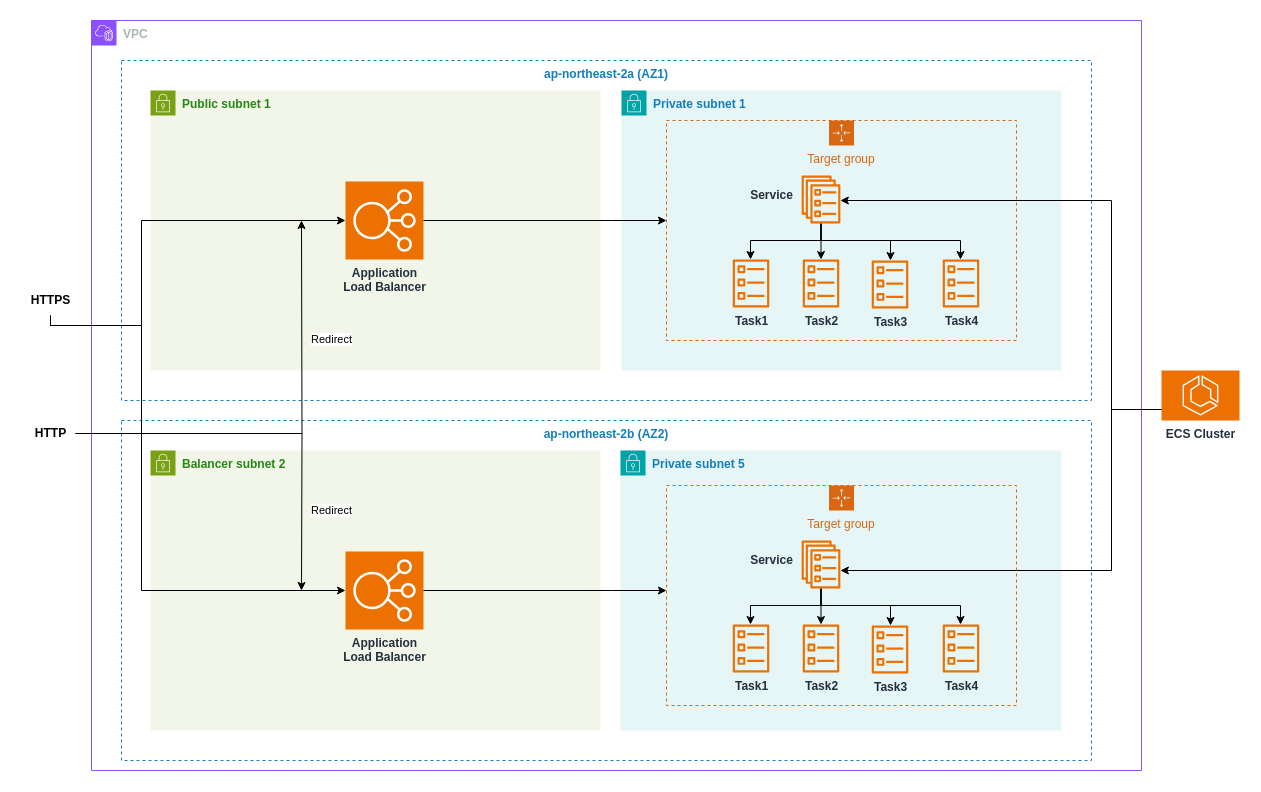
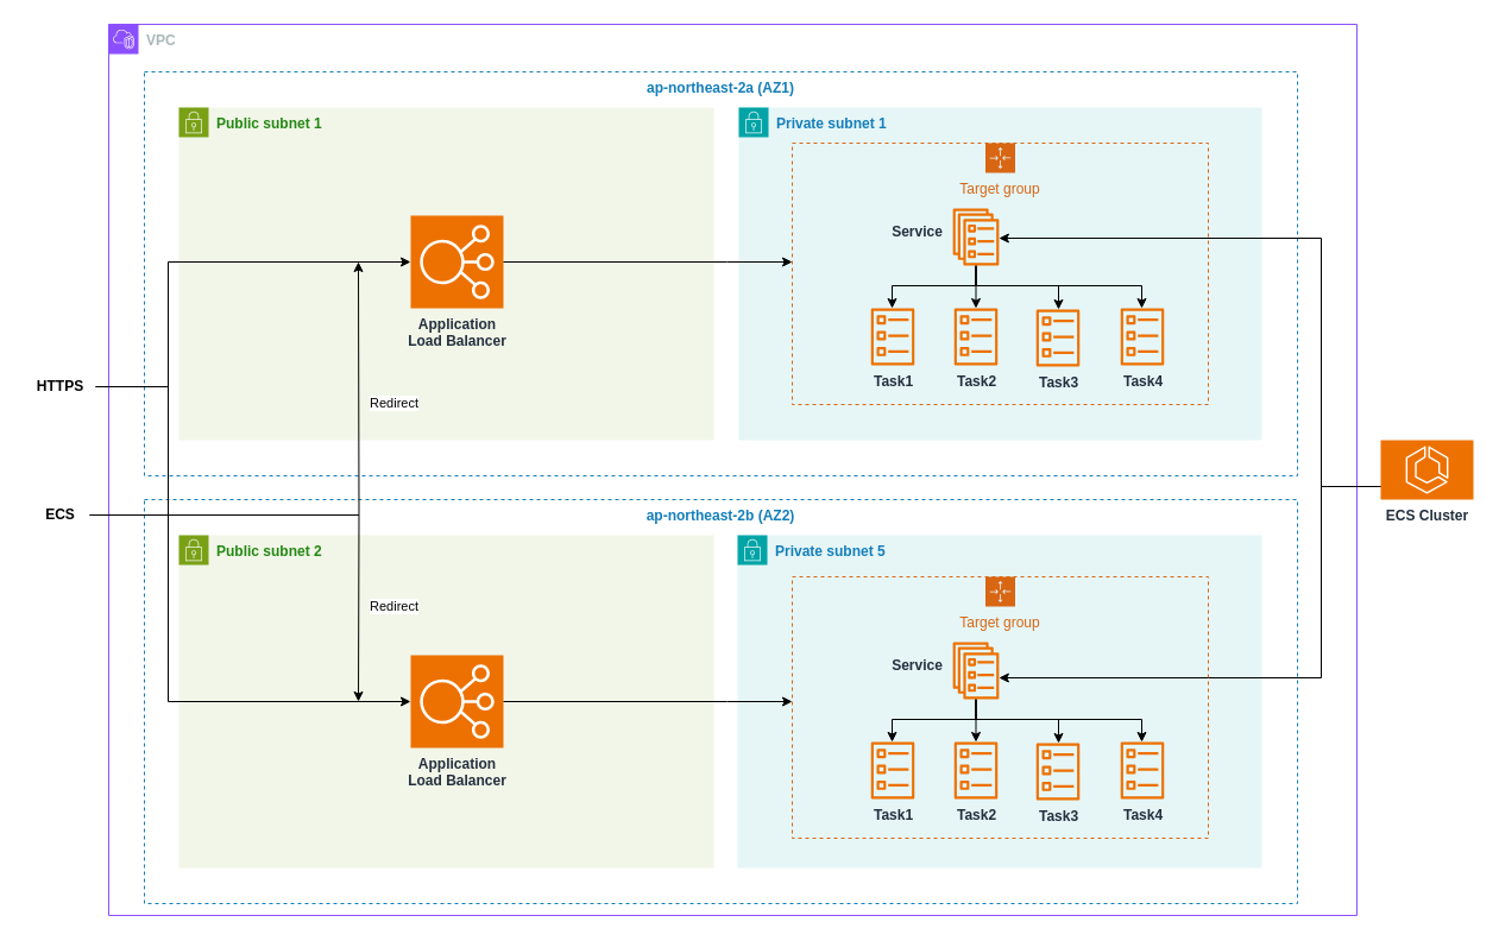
- <mxCell id="23" value="HTTPS" style="text;html=1;align=center;verticalAlign=middle;resizable=0;points=[];autosize=1;strokeColor=none;fillColor=none;labelBackgroundColor=none;fontStyle=1;spacingTop=0;textShadow=0;" vertex="1" parent="1"><mxGeometry x="20" y="285" width="60" height="30" as="geometry" /></mxCell>
+ <mxCell id="23" value="HTTPS" style="text;html=1;align=center;verticalAlign=middle;resizable=0;points=[];autosize=1;strokeColor=none;fillColor=none;labelBackgroundColor=none;fontStyle=1;spacingTop=0;textShadow=0;" vertex="1" parent="1"><mxGeometry x="20" y="310" width="60" height="30" as="geometry" /></mxCell>
- <mxCell id="26" value="HTTP" style="text;html=1;align=center;verticalAlign=middle;resizable=0;points=[];autosize=1;strokeColor=none;fillColor=none;labelBackgroundColor=none;fontStyle=1;spacingTop=0;textShadow=0;" vertex="1" parent="1"><mxGeometry x="25" y="418" width="50" height="30" as="geometry" /></mxCell>
+ <mxCell id="26" value="ECS" style="text;html=1;align=center;verticalAlign=middle;resizable=0;points=[];autosize=1;strokeColor=none;fillColor=none;labelBackgroundColor=none;fontStyle=1;spacingTop=0;textShadow=0;" vertex="1" parent="1"><mxGeometry x="25" y="418" width="50" height="30" as="geometry" /></mxCell>
- <mxCell id="11" value="Balancer subnet 2" style="points=[[0,0],[0.25,0],[0.5,0],[0.75,0],[1,0],[1,0.25],[1,0.5],[1,0.75],[1,1],[0.75,1],[0.5,1],[0.25,1],[0,1],[0,0.75],[0,0.5],[0,0.25]];outlineConnect=0;gradientColor=none;html=1;whiteSpace=wrap;fontSize=12;fontStyle=1;container=1;pointerEvents=0;collapsible=0;recursiveResize=0;shape=mxgraph.aws4.group;grIcon=mxgraph.aws4.group_security_group;grStroke=0;strokeColor=#7AA116;fillColor=#F2F6E8;verticalAlign=top;align=left;spacingLeft=30;fontColor=#248814;dashed=0;labelBackgroundColor=none;spacingTop=0;textShadow=0;" vertex="1" parent="2"><mxGeometry x="59" y="430" width="450" height="280" as="geometry" /></mxCell>
+ <mxCell id="11" value="Public subnet 2" style="points=[[0,0],[0.25,0],[0.5,0],[0.75,0],[1,0],[1,0.25],[1,0.5],[1,0.75],[1,1],[0.75,1],[0.5,1],[0.25,1],[0,1],[0,0.75],[0,0.5],[0,0.25]];outlineConnect=0;gradientColor=none;html=1;whiteSpace=wrap;fontSize=12;fontStyle=1;container=1;pointerEvents=0;collapsible=0;recursiveResize=0;shape=mxgraph.aws4.group;grIcon=mxgraph.aws4.group_security_group;grStroke=0;strokeColor=#7AA116;fillColor=#F2F6E8;verticalAlign=top;align=left;spacingLeft=30;fontColor=#248814;dashed=0;labelBackgroundColor=none;spacingTop=0;textShadow=0;" vertex="1" parent="2"><mxGeometry x="59" y="430" width="450" height="280" as="geometry" /></mxCell>
